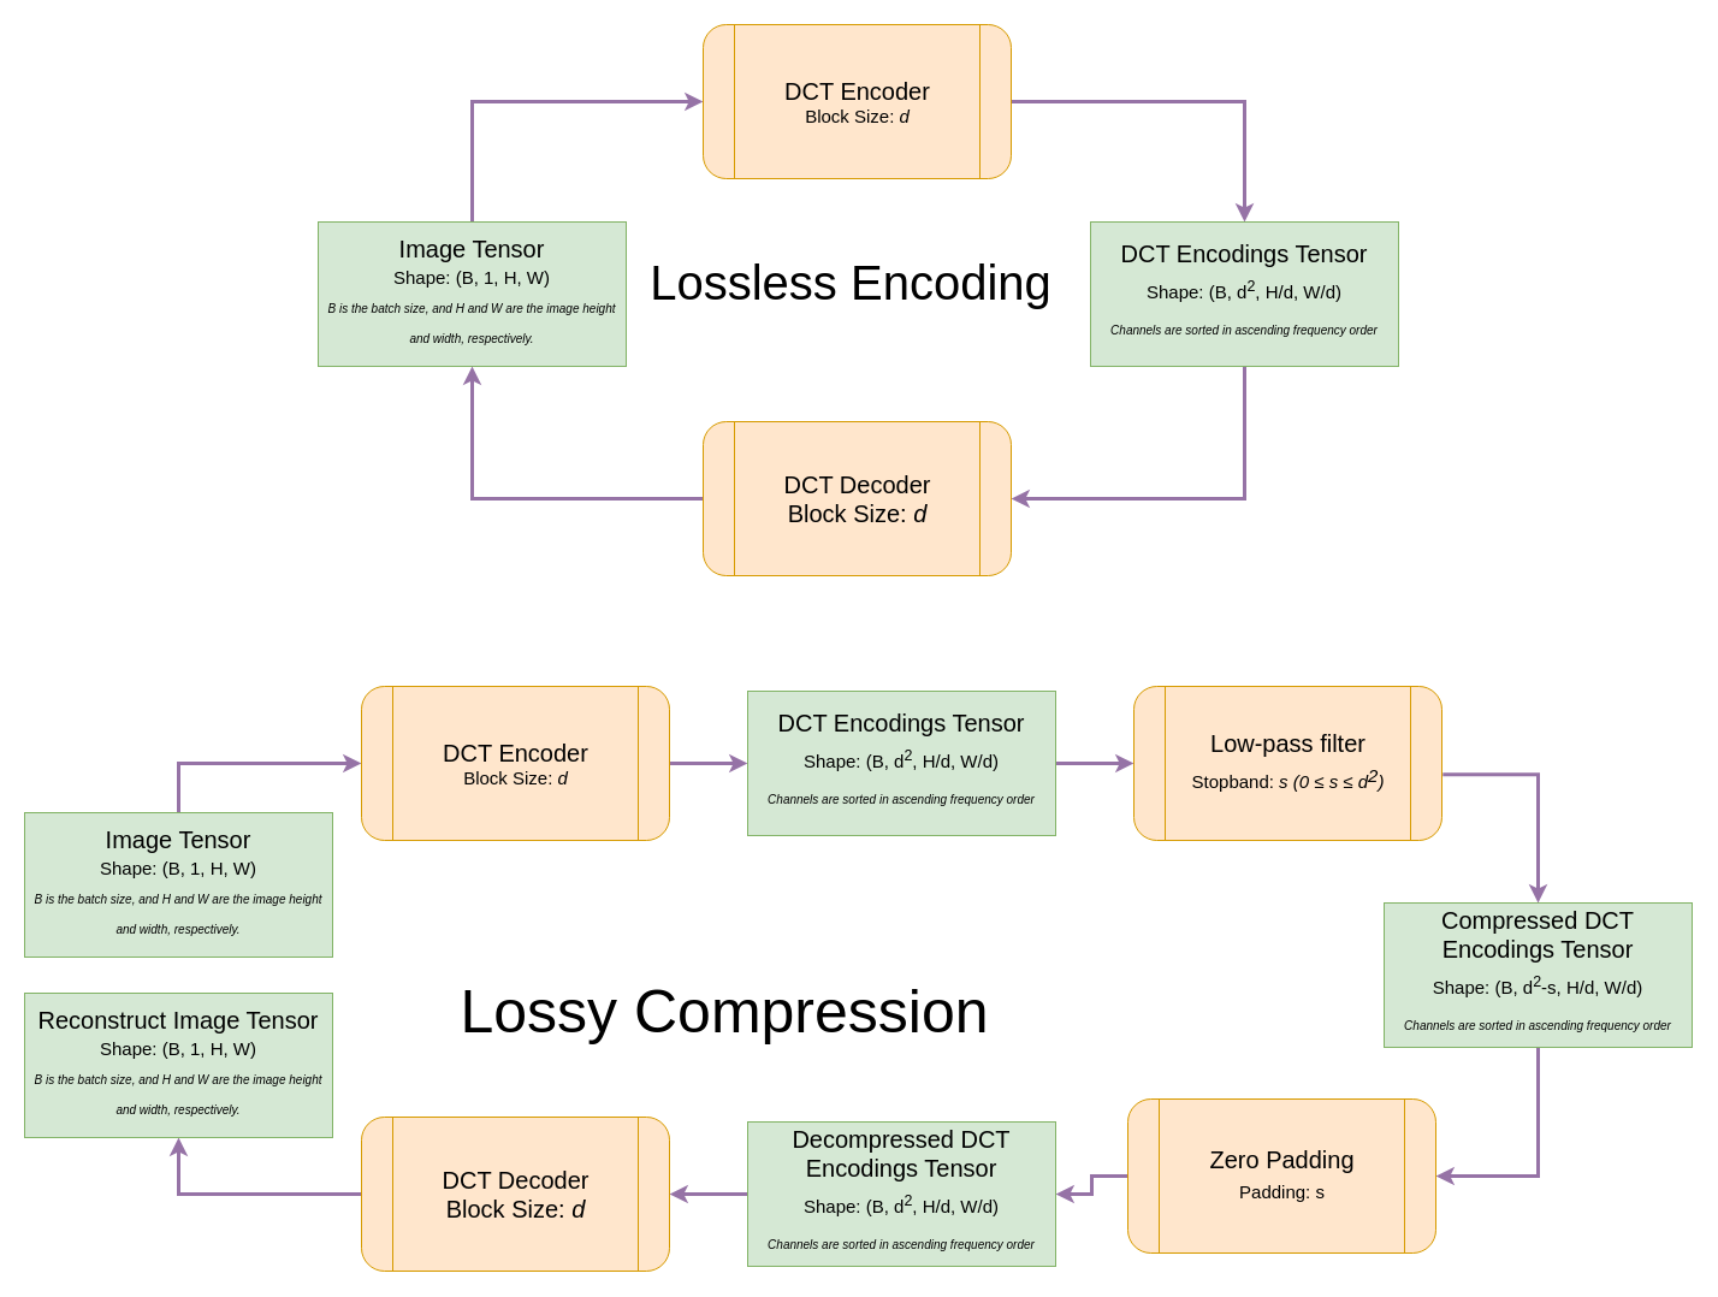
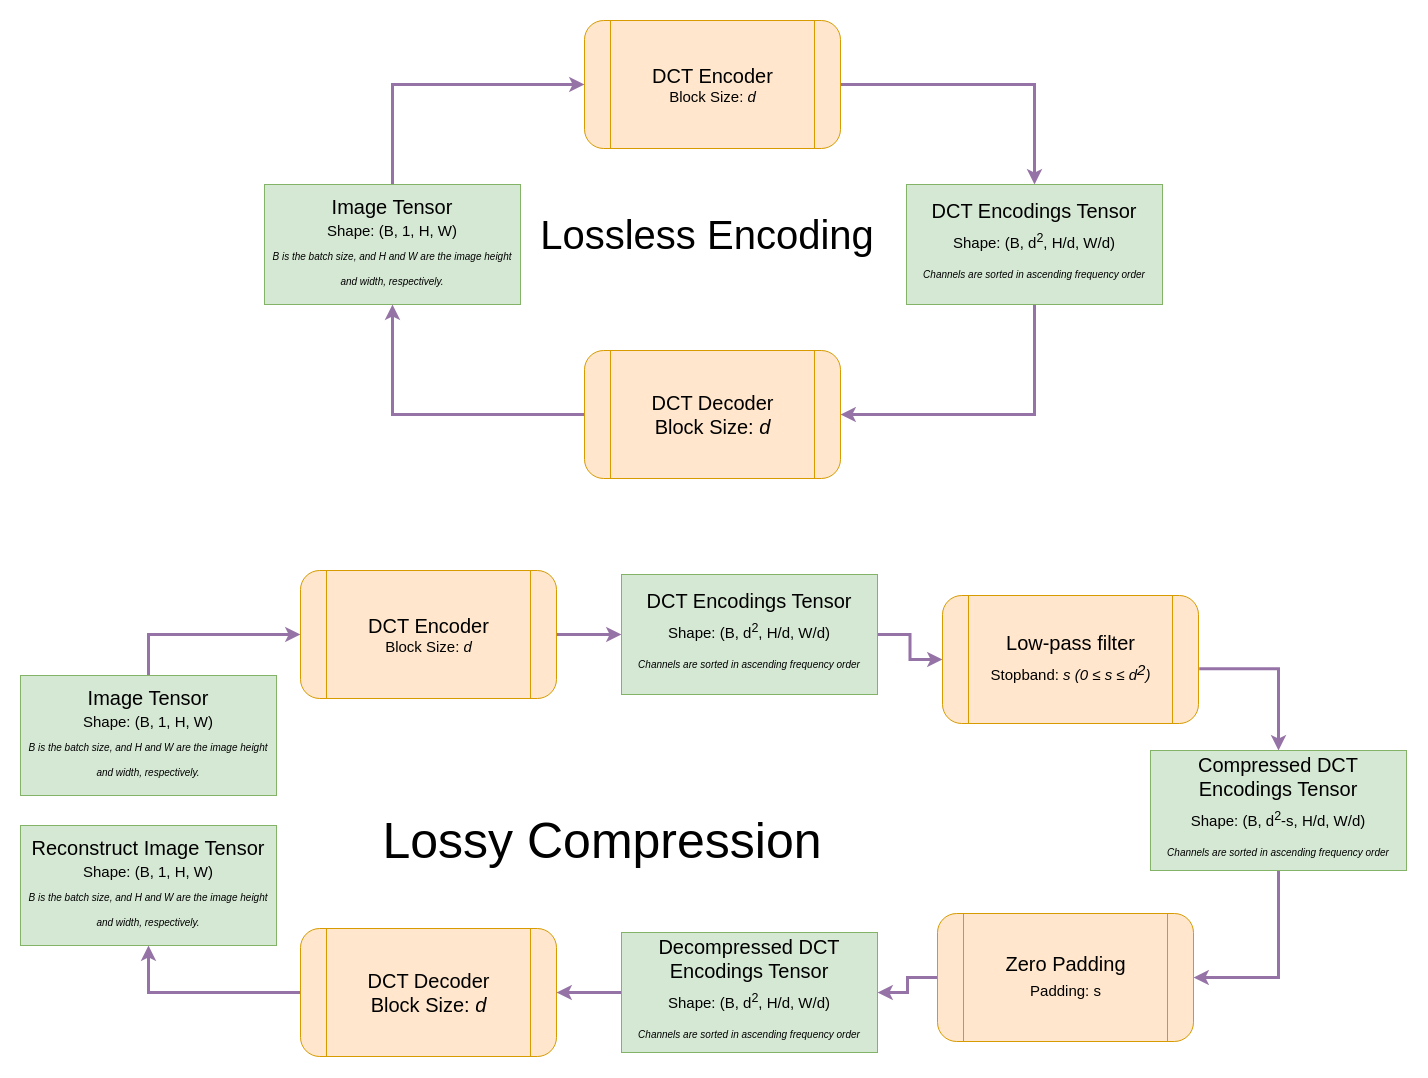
- <mxCell id="24" value="&lt;div style=&quot;line-height: 200%;&quot;&gt;&lt;span style=&quot;font-size: 20px;&quot;&gt;Low-pass filter&lt;/span&gt;&lt;/div&gt;&lt;div style=&quot;line-height: 200%;&quot;&gt;&lt;font style=&quot;&quot;&gt;&lt;span style=&quot;font-size: 15px;&quot;&gt;Stopband: &lt;/span&gt;&lt;i style=&quot;&quot;&gt;&lt;span style=&quot;font-size: 15px;&quot;&gt;s (0 ≤ s ≤ d&lt;/span&gt;&lt;sup style=&quot;font-size: 15px;&quot;&gt;2&lt;/sup&gt;&lt;span style=&quot;font-size: 15px;&quot;&gt;)&lt;/span&gt;&lt;/i&gt;&lt;/font&gt;&lt;/div&gt;" style="shape=process;whiteSpace=wrap;html=1;backgroundOutline=1;fillColor=#ffe6cc;strokeColor=#d79b00;rounded=1;" vertex="1" parent="12"><mxGeometry x="922" width="256" height="128" as="geometry" /></mxCell>
+ <mxCell id="24" value="&lt;div style=&quot;line-height: 200%;&quot;&gt;&lt;span style=&quot;font-size: 20px;&quot;&gt;Low-pass filter&lt;/span&gt;&lt;/div&gt;&lt;div style=&quot;line-height: 200%;&quot;&gt;&lt;font style=&quot;&quot;&gt;&lt;span style=&quot;font-size: 15px;&quot;&gt;Stopband: &lt;/span&gt;&lt;i style=&quot;&quot;&gt;&lt;span style=&quot;font-size: 15px;&quot;&gt;s (0 ≤ s ≤ d&lt;/span&gt;&lt;sup style=&quot;font-size: 15px;&quot;&gt;2&lt;/sup&gt;&lt;span style=&quot;font-size: 15px;&quot;&gt;)&lt;/span&gt;&lt;/i&gt;&lt;/font&gt;&lt;/div&gt;" style="shape=process;whiteSpace=wrap;html=1;backgroundOutline=1;fillColor=#ffe6cc;strokeColor=#d79b00;rounded=1;" vertex="1" parent="12"><mxGeometry x="922" y="25" width="256" height="128" as="geometry" /></mxCell>
